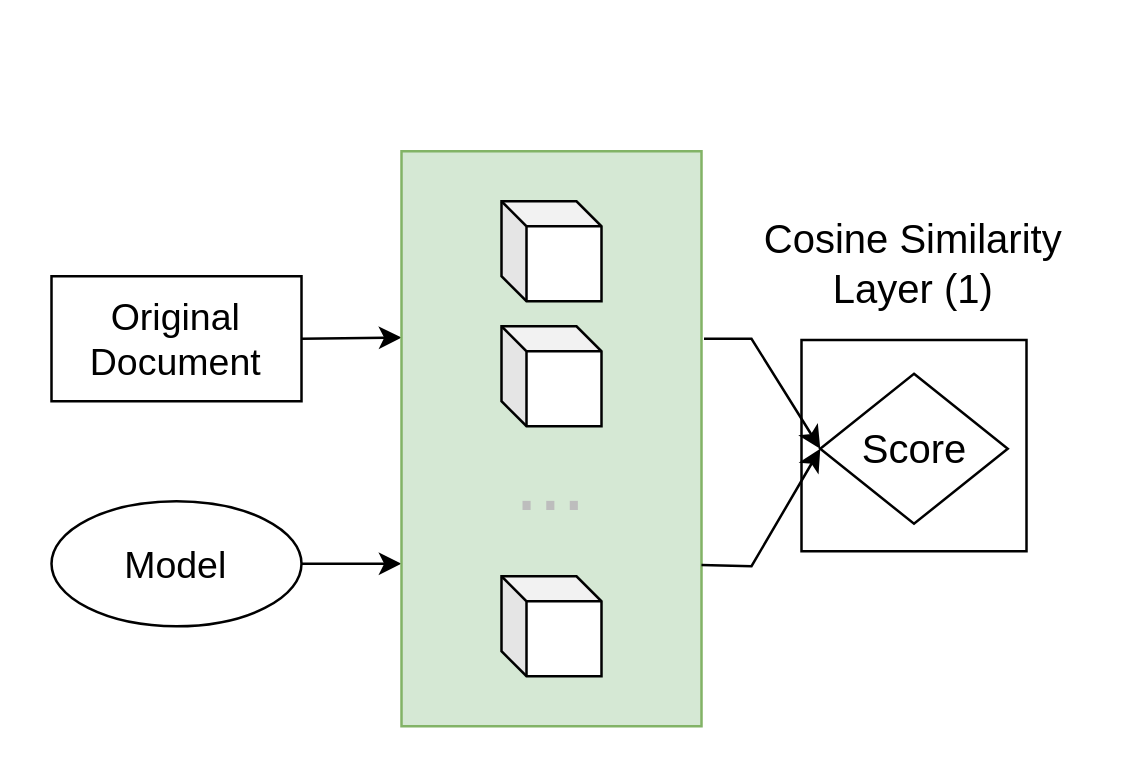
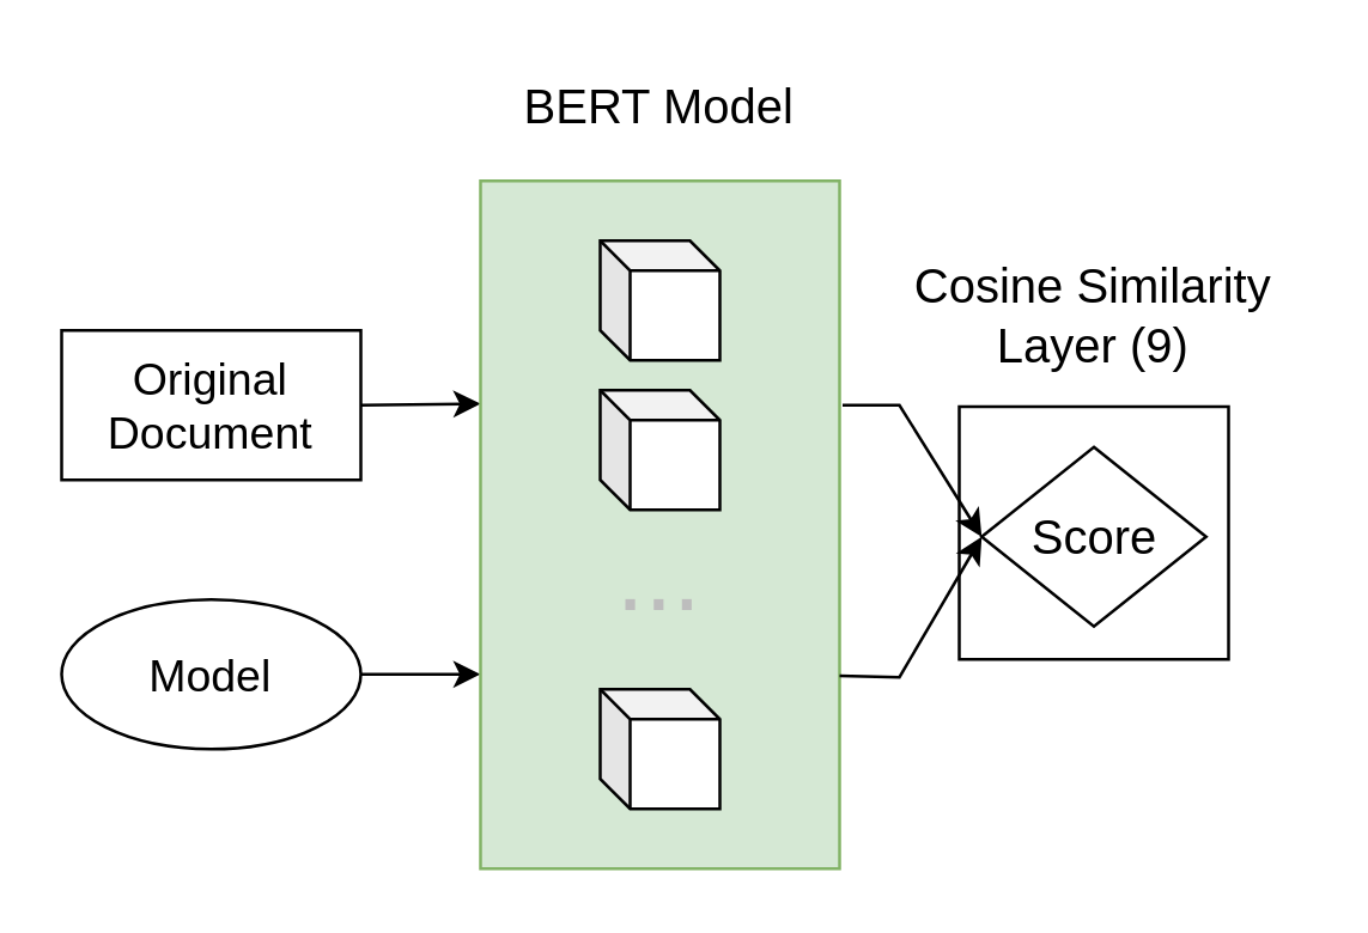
+ <mxCell id="14" value="&lt;font style=&quot;font-size: 16px;&quot;&gt;BERT Model&lt;/font&gt;" style="text;html=1;strokeColor=none;fillColor=none;align=center;verticalAlign=middle;whiteSpace=wrap;rounded=0;fontSize=14;" parent="1" vertex="1"><mxGeometry x="150" y="20" width="140" height="30" as="geometry" /></mxCell>
- <mxCell id="5" value="&lt;font style=&quot;font-size: 16px;&quot;&gt;Cosine Similarity Layer (1)&lt;/font&gt;" style="text;html=1;strokeColor=none;fillColor=none;align=center;verticalAlign=middle;whiteSpace=wrap;rounded=0;fontSize=14;" parent="1" vertex="1"><mxGeometry x="295" y="90" width="140" height="30" as="geometry" /></mxCell>
+ <mxCell id="5" value="&lt;font style=&quot;font-size: 16px;&quot;&gt;Cosine Similarity Layer (9)&lt;/font&gt;" style="text;html=1;strokeColor=none;fillColor=none;align=center;verticalAlign=middle;whiteSpace=wrap;rounded=0;fontSize=14;" parent="1" vertex="1"><mxGeometry x="295" y="90" width="140" height="30" as="geometry" /></mxCell>
